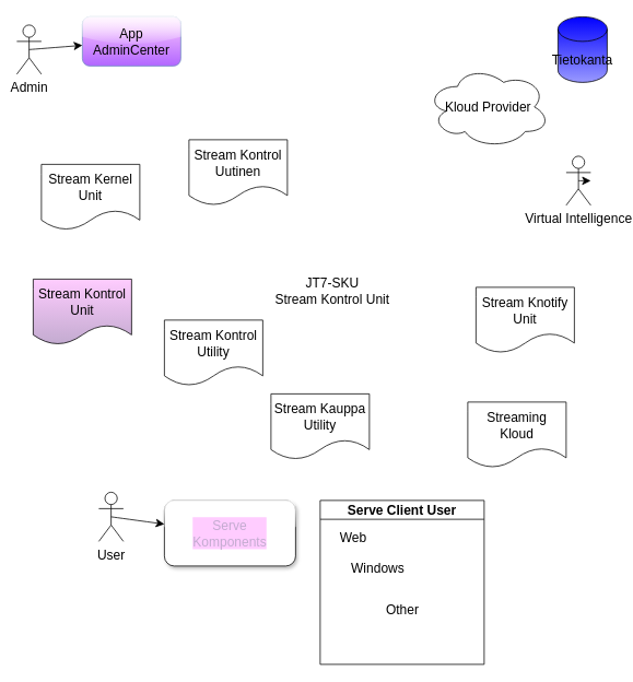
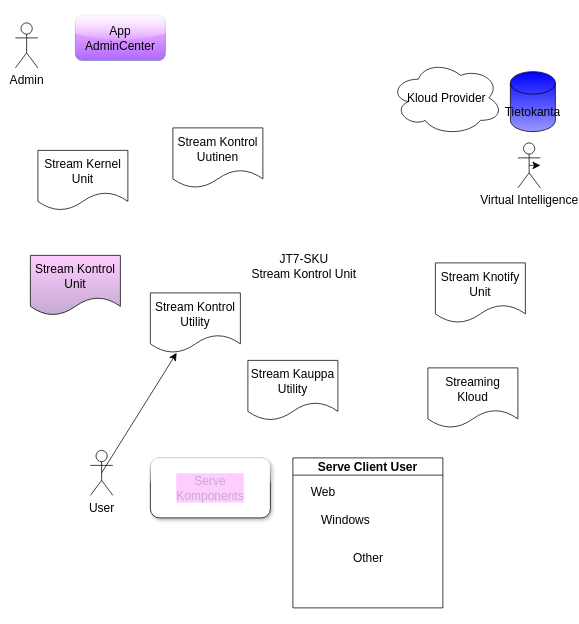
- <mxCell id="16" style="edgeStyle=none;curved=1;rounded=0;orthogonalLoop=1;jettySize=auto;html=1;exitX=0.5;exitY=0.5;exitDx=0;exitDy=0;exitPerimeter=0;fontSize=12;startSize=8;endSize=8;" edge="1" parent="1" source="17" target="18"><mxGeometry relative="1" as="geometry" /></mxCell>
- <mxCell id="8" value="Tietokanta" style="shape=cylinder3;whiteSpace=wrap;html=1;boundedLbl=1;backgroundOutline=1;size=15;fontSize=16;gradientColor=#9999FF;fillColor=#0000FF;" vertex="1" parent="1"><mxGeometry x="680" y="20" width="60" height="80" as="geometry" /></mxCell>
+ <mxCell id="8" value="Tietokanta" style="shape=cylinder3;whiteSpace=wrap;html=1;boundedLbl=1;backgroundOutline=1;size=15;fontSize=16;gradientColor=#9999FF;fillColor=#0000FF;" vertex="1" parent="1"><mxGeometry x="680" y="95" width="60" height="80" as="geometry" /></mxCell>
- <mxCell id="6" style="edgeStyle=none;curved=1;rounded=0;orthogonalLoop=1;jettySize=auto;html=1;exitX=0.5;exitY=0.5;exitDx=0;exitDy=0;exitPerimeter=0;fontSize=12;startSize=8;endSize=8;" edge="1" parent="1" source="7" target="2"><mxGeometry relative="1" as="geometry" /></mxCell>
+ <mxCell id="6" style="edgeStyle=none;curved=1;rounded=0;orthogonalLoop=1;jettySize=auto;html=1;exitX=0.5;exitY=0.5;exitDx=0;exitDy=0;exitPerimeter=0;fontSize=12;startSize=8;endSize=8;" edge="1" parent="1" source="7" target="13"><mxGeometry relative="1" as="geometry" /></mxCell>
